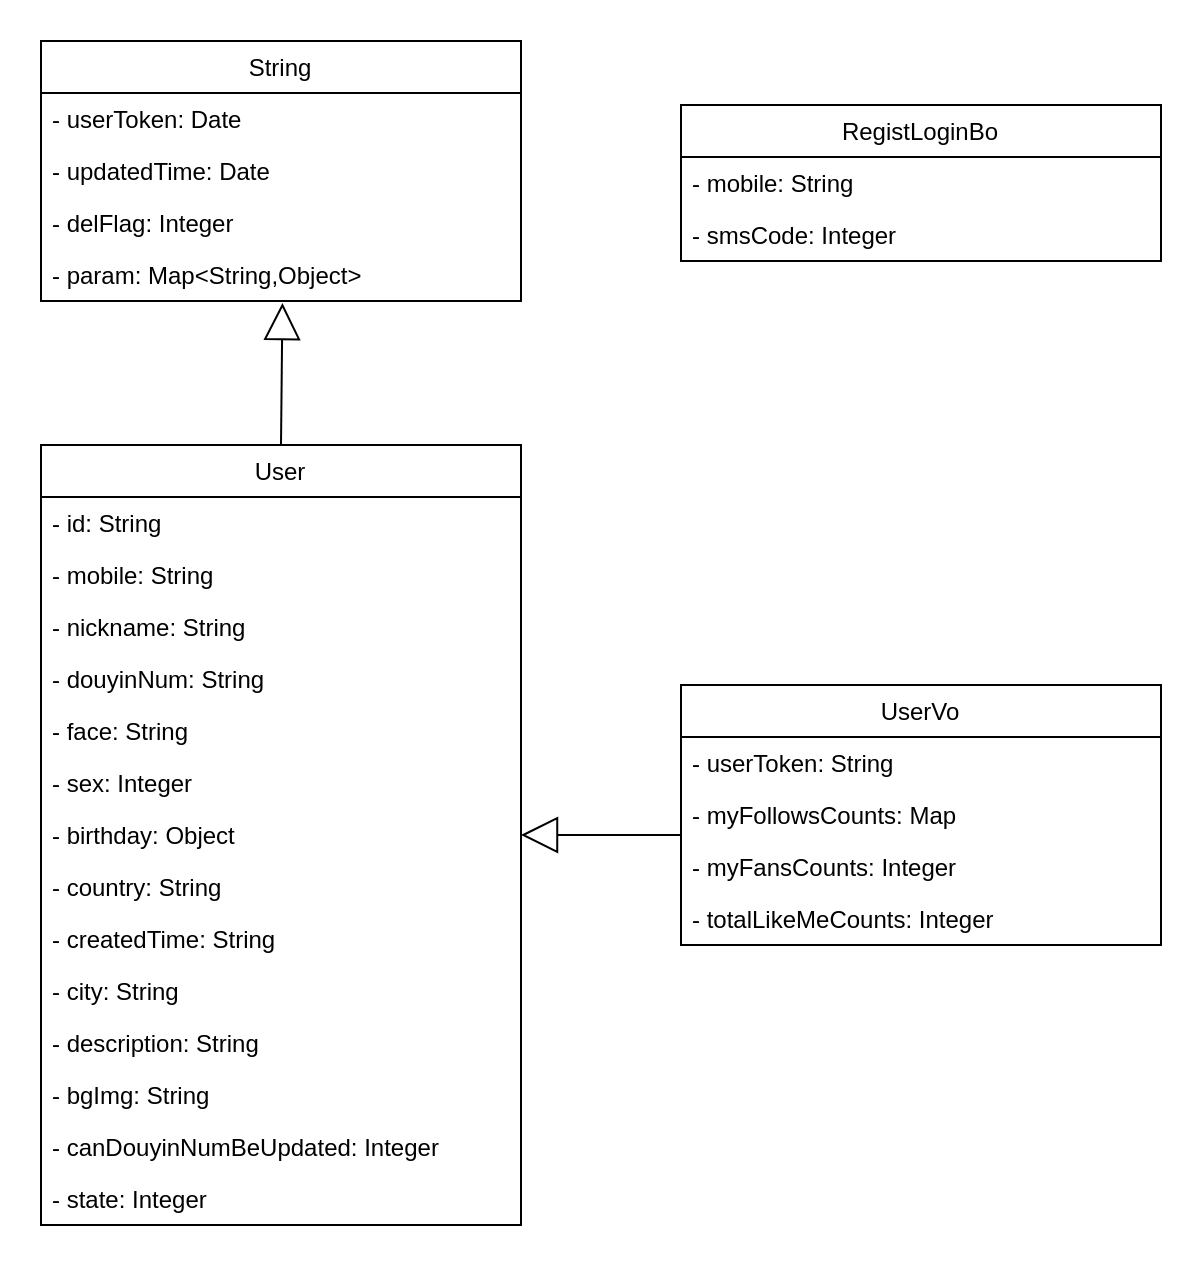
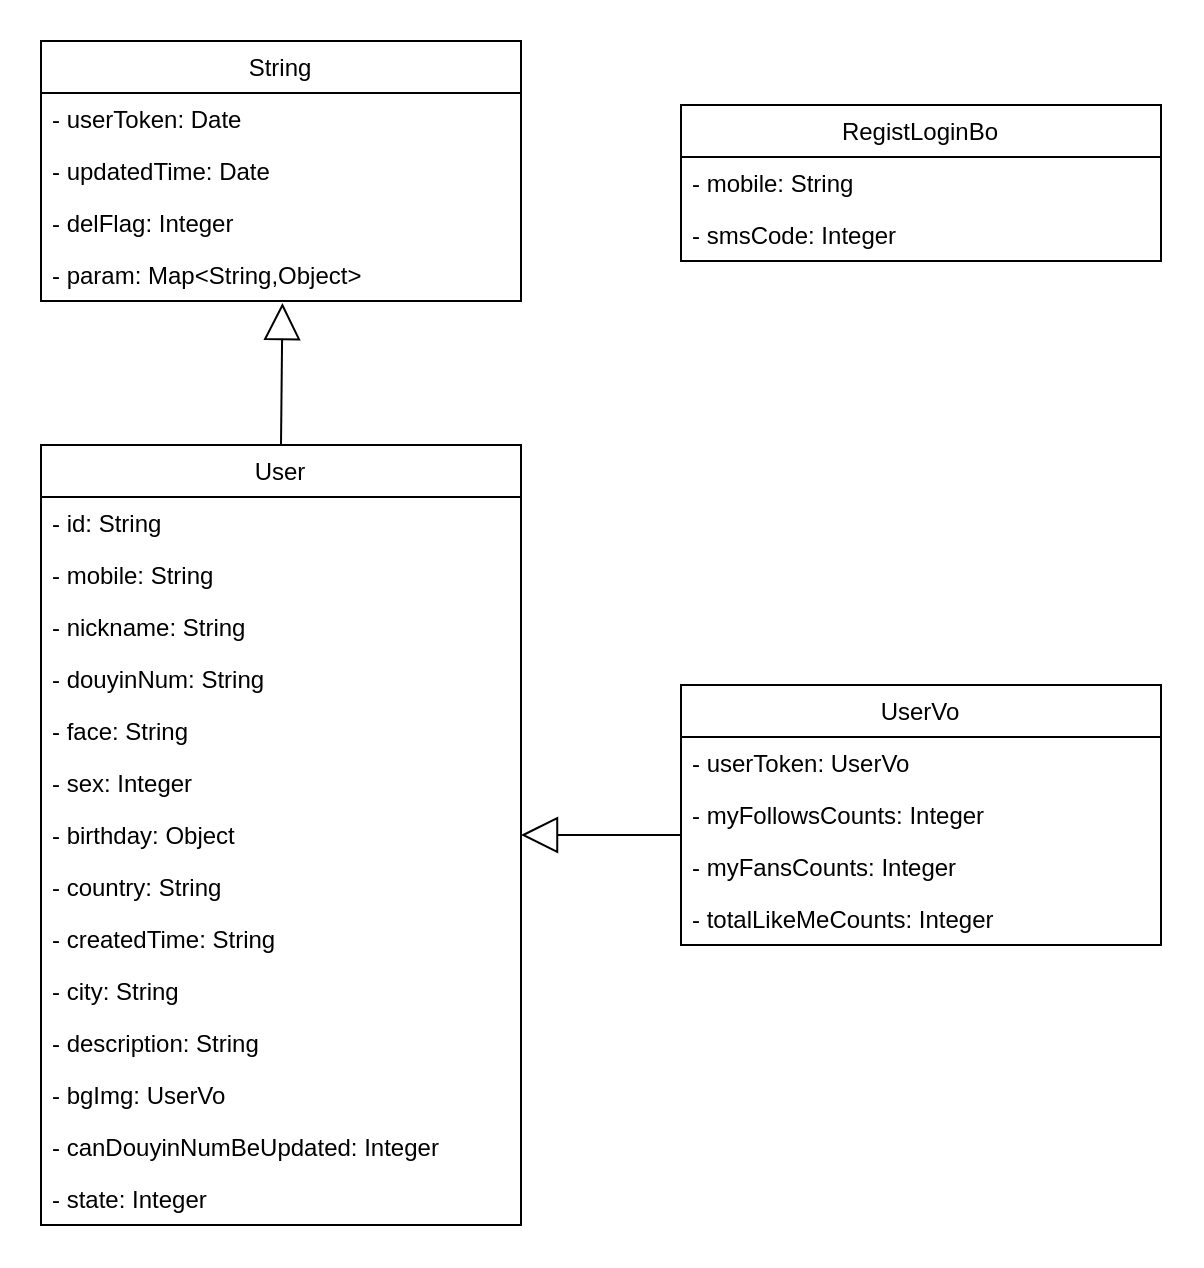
- <mxCell id="24" value="- userToken: String" style="text;strokeColor=none;fillColor=none;align=left;verticalAlign=top;spacingLeft=4;spacingRight=4;overflow=hidden;rotatable=0;points=[[0,0.5],[1,0.5]];portConstraint=eastwest;" parent="23" vertex="1"><mxGeometry y="26" width="240" height="26" as="geometry" /></mxCell>
+ <mxCell id="24" value="- userToken: UserVo" style="text;strokeColor=none;fillColor=none;align=left;verticalAlign=top;spacingLeft=4;spacingRight=4;overflow=hidden;rotatable=0;points=[[0,0.5],[1,0.5]];portConstraint=eastwest;" parent="23" vertex="1"><mxGeometry y="26" width="240" height="26" as="geometry" /></mxCell>
- <mxCell id="25" value="- myFollowsCounts: Map" style="text;strokeColor=none;fillColor=none;align=left;verticalAlign=top;spacingLeft=4;spacingRight=4;overflow=hidden;rotatable=0;points=[[0,0.5],[1,0.5]];portConstraint=eastwest;" parent="23" vertex="1"><mxGeometry y="52" width="240" height="26" as="geometry" /></mxCell>
+ <mxCell id="25" value="- myFollowsCounts: Integer" style="text;strokeColor=none;fillColor=none;align=left;verticalAlign=top;spacingLeft=4;spacingRight=4;overflow=hidden;rotatable=0;points=[[0,0.5],[1,0.5]];portConstraint=eastwest;" parent="23" vertex="1"><mxGeometry y="52" width="240" height="26" as="geometry" /></mxCell>
- <mxCell id="19" value="- bgImg: String" style="text;strokeColor=none;fillColor=none;align=left;verticalAlign=top;spacingLeft=4;spacingRight=4;overflow=hidden;rotatable=0;points=[[0,0.5],[1,0.5]];portConstraint=eastwest;" parent="7" vertex="1"><mxGeometry y="312" width="240" height="26" as="geometry" /></mxCell>
+ <mxCell id="19" value="- bgImg: UserVo" style="text;strokeColor=none;fillColor=none;align=left;verticalAlign=top;spacingLeft=4;spacingRight=4;overflow=hidden;rotatable=0;points=[[0,0.5],[1,0.5]];portConstraint=eastwest;" parent="7" vertex="1"><mxGeometry y="312" width="240" height="26" as="geometry" /></mxCell>
